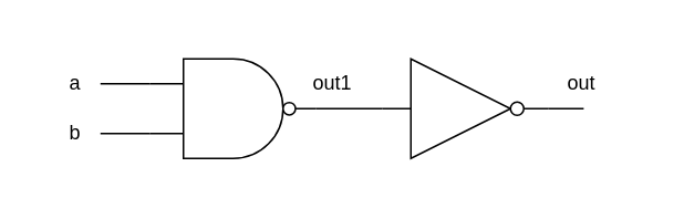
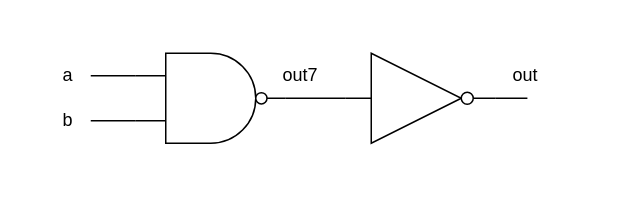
- <mxCell id="3" value="out1" style="text;html=1;align=center;verticalAlign=middle;whiteSpace=wrap;rounded=0;" parent="1" vertex="1"><mxGeometry x="170" y="35" width="60" height="30" as="geometry" /></mxCell>
+ <mxCell id="3" value="out7" style="text;html=1;align=center;verticalAlign=middle;whiteSpace=wrap;rounded=0;" parent="1" vertex="1"><mxGeometry x="170" y="35" width="60" height="30" as="geometry" /></mxCell>
